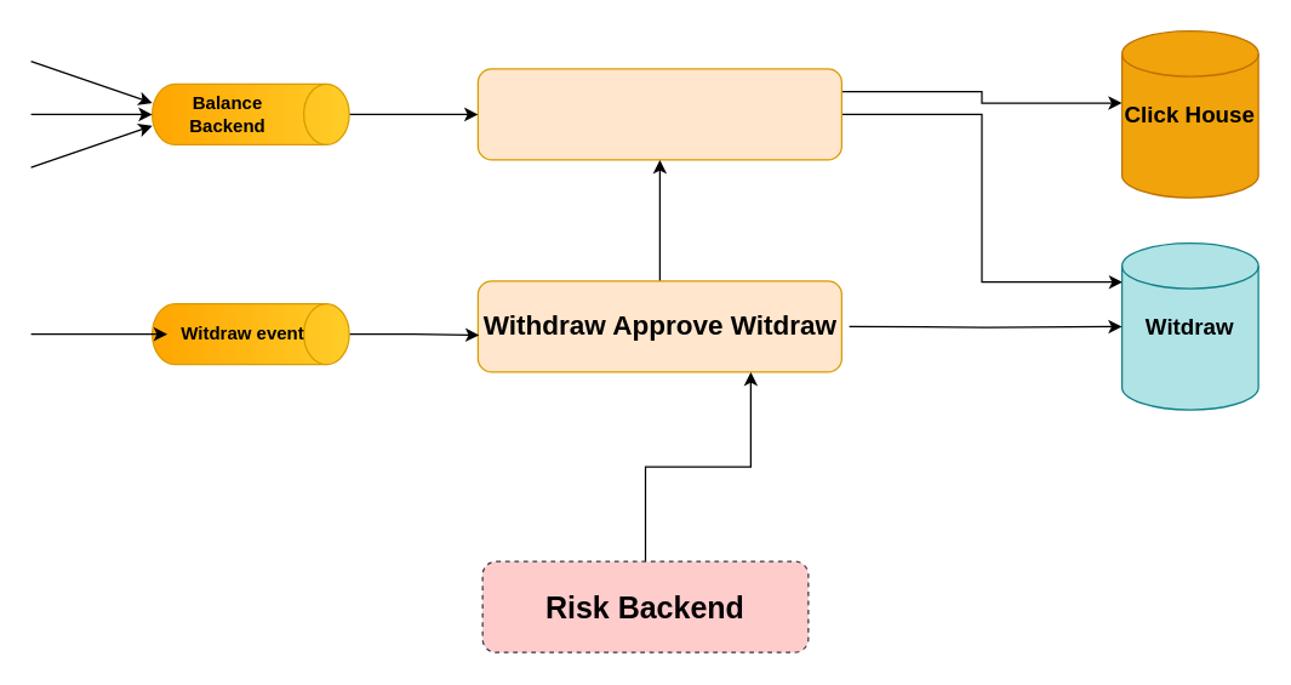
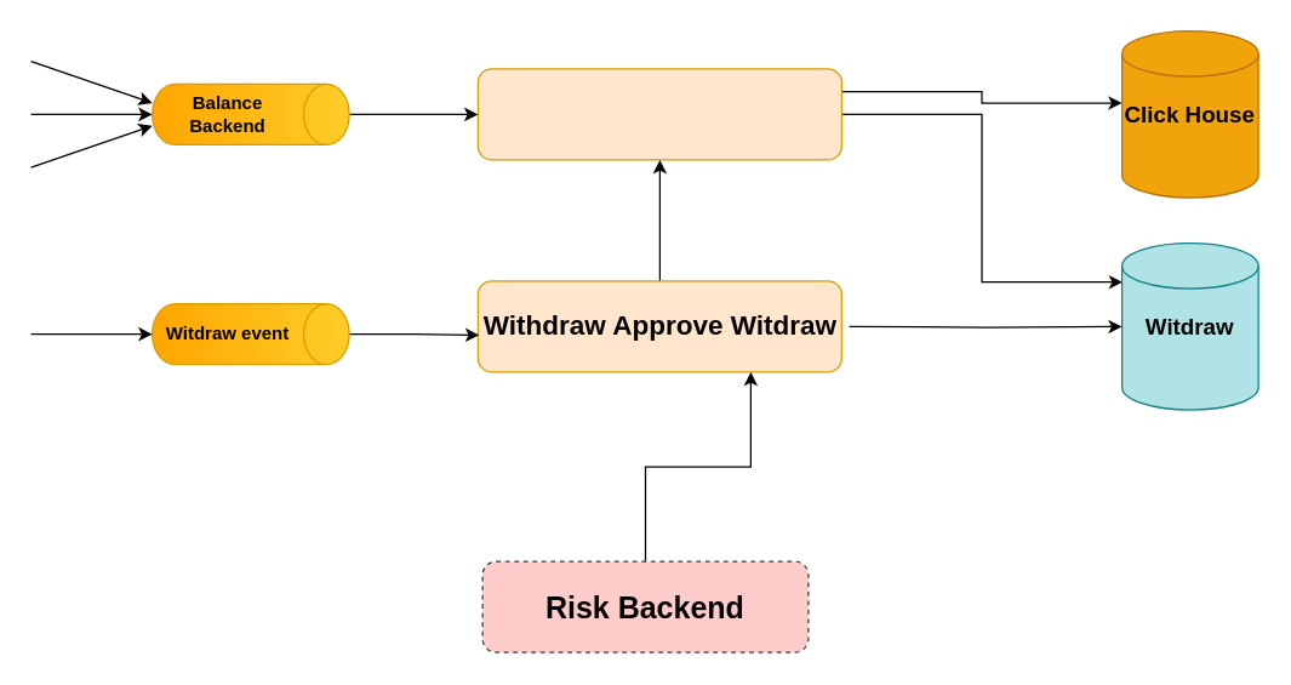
- <mxCell id="18" value="&lt;b&gt;&lt;font style=&quot;font-size: 12px;&quot;&gt;Witdraw event&lt;/font&gt;&lt;/b&gt;" style="text;html=1;strokeColor=none;fillColor=none;align=center;verticalAlign=middle;whiteSpace=wrap;rounded=0;" vertex="1" parent="1"><mxGeometry x="110" y="205" width="100" height="30" as="geometry" /></mxCell>
+ <mxCell id="18" value="&lt;b&gt;&lt;font style=&quot;font-size: 12px;&quot;&gt;Witdraw event&lt;/font&gt;&lt;/b&gt;" style="text;html=1;strokeColor=none;fillColor=none;align=center;verticalAlign=middle;whiteSpace=wrap;rounded=0;" vertex="1" parent="1"><mxGeometry x="100" y="205" width="100" height="30" as="geometry" /></mxCell>
